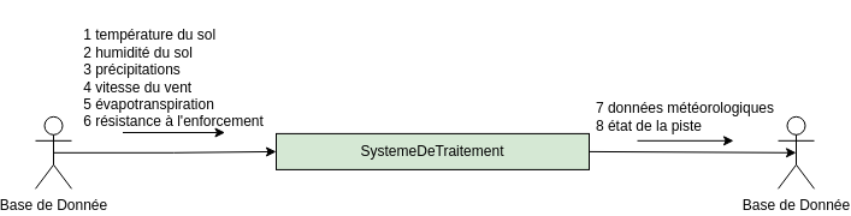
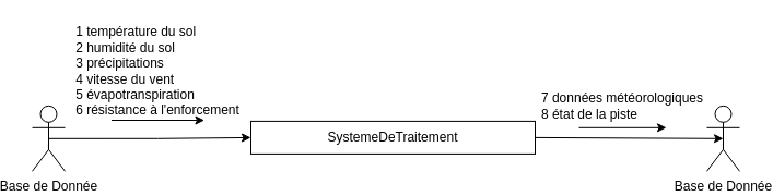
- <mxCell id="4" value="SystemeDeTraitement" style="rounded=0;whiteSpace=wrap;html=1;fillColor=#d5e8d4;" parent="1" vertex="1"><mxGeometry x="220" y="110.91" width="260" height="30" as="geometry" /></mxCell>
+ <mxCell id="4" value="SystemeDeTraitement" style="rounded=0;whiteSpace=wrap;html=1;" parent="1" vertex="1"><mxGeometry x="220" y="110.91" width="260" height="30" as="geometry" /></mxCell>
